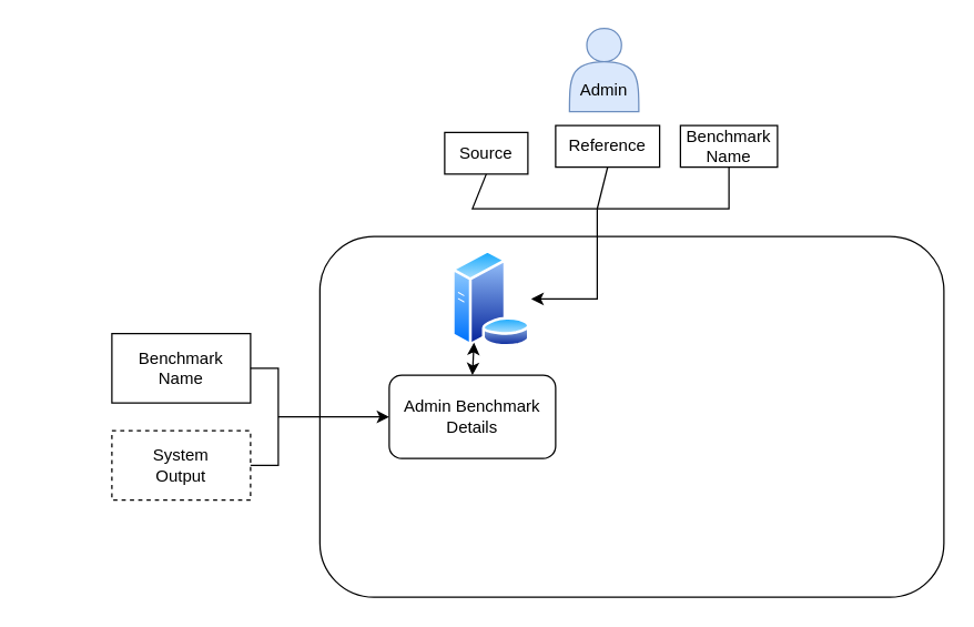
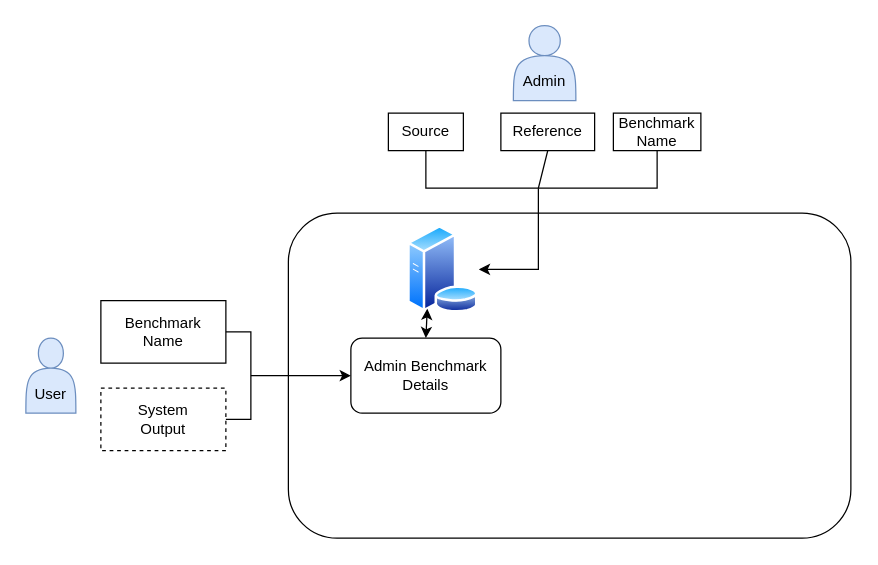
- <mxCell id="7" value="Source" style="rounded=0;whiteSpace=wrap;html=1;" vertex="1" parent="1"><mxGeometry x="320" y="95" width="60" height="30" as="geometry" /></mxCell>
+ <mxCell id="7" value="Source" style="rounded=0;whiteSpace=wrap;html=1;" vertex="1" parent="1"><mxGeometry x="310" y="90" width="60" height="30" as="geometry" /></mxCell>
+ <mxCell id="6" value="&lt;br&gt;&lt;br&gt;User" style="shape=actor;whiteSpace=wrap;html=1;fillColor=#dae8fc;strokeColor=#6c8ebf;" vertex="1" parent="1"><mxGeometry x="20" y="270" width="40" height="60" as="geometry" /></mxCell>
